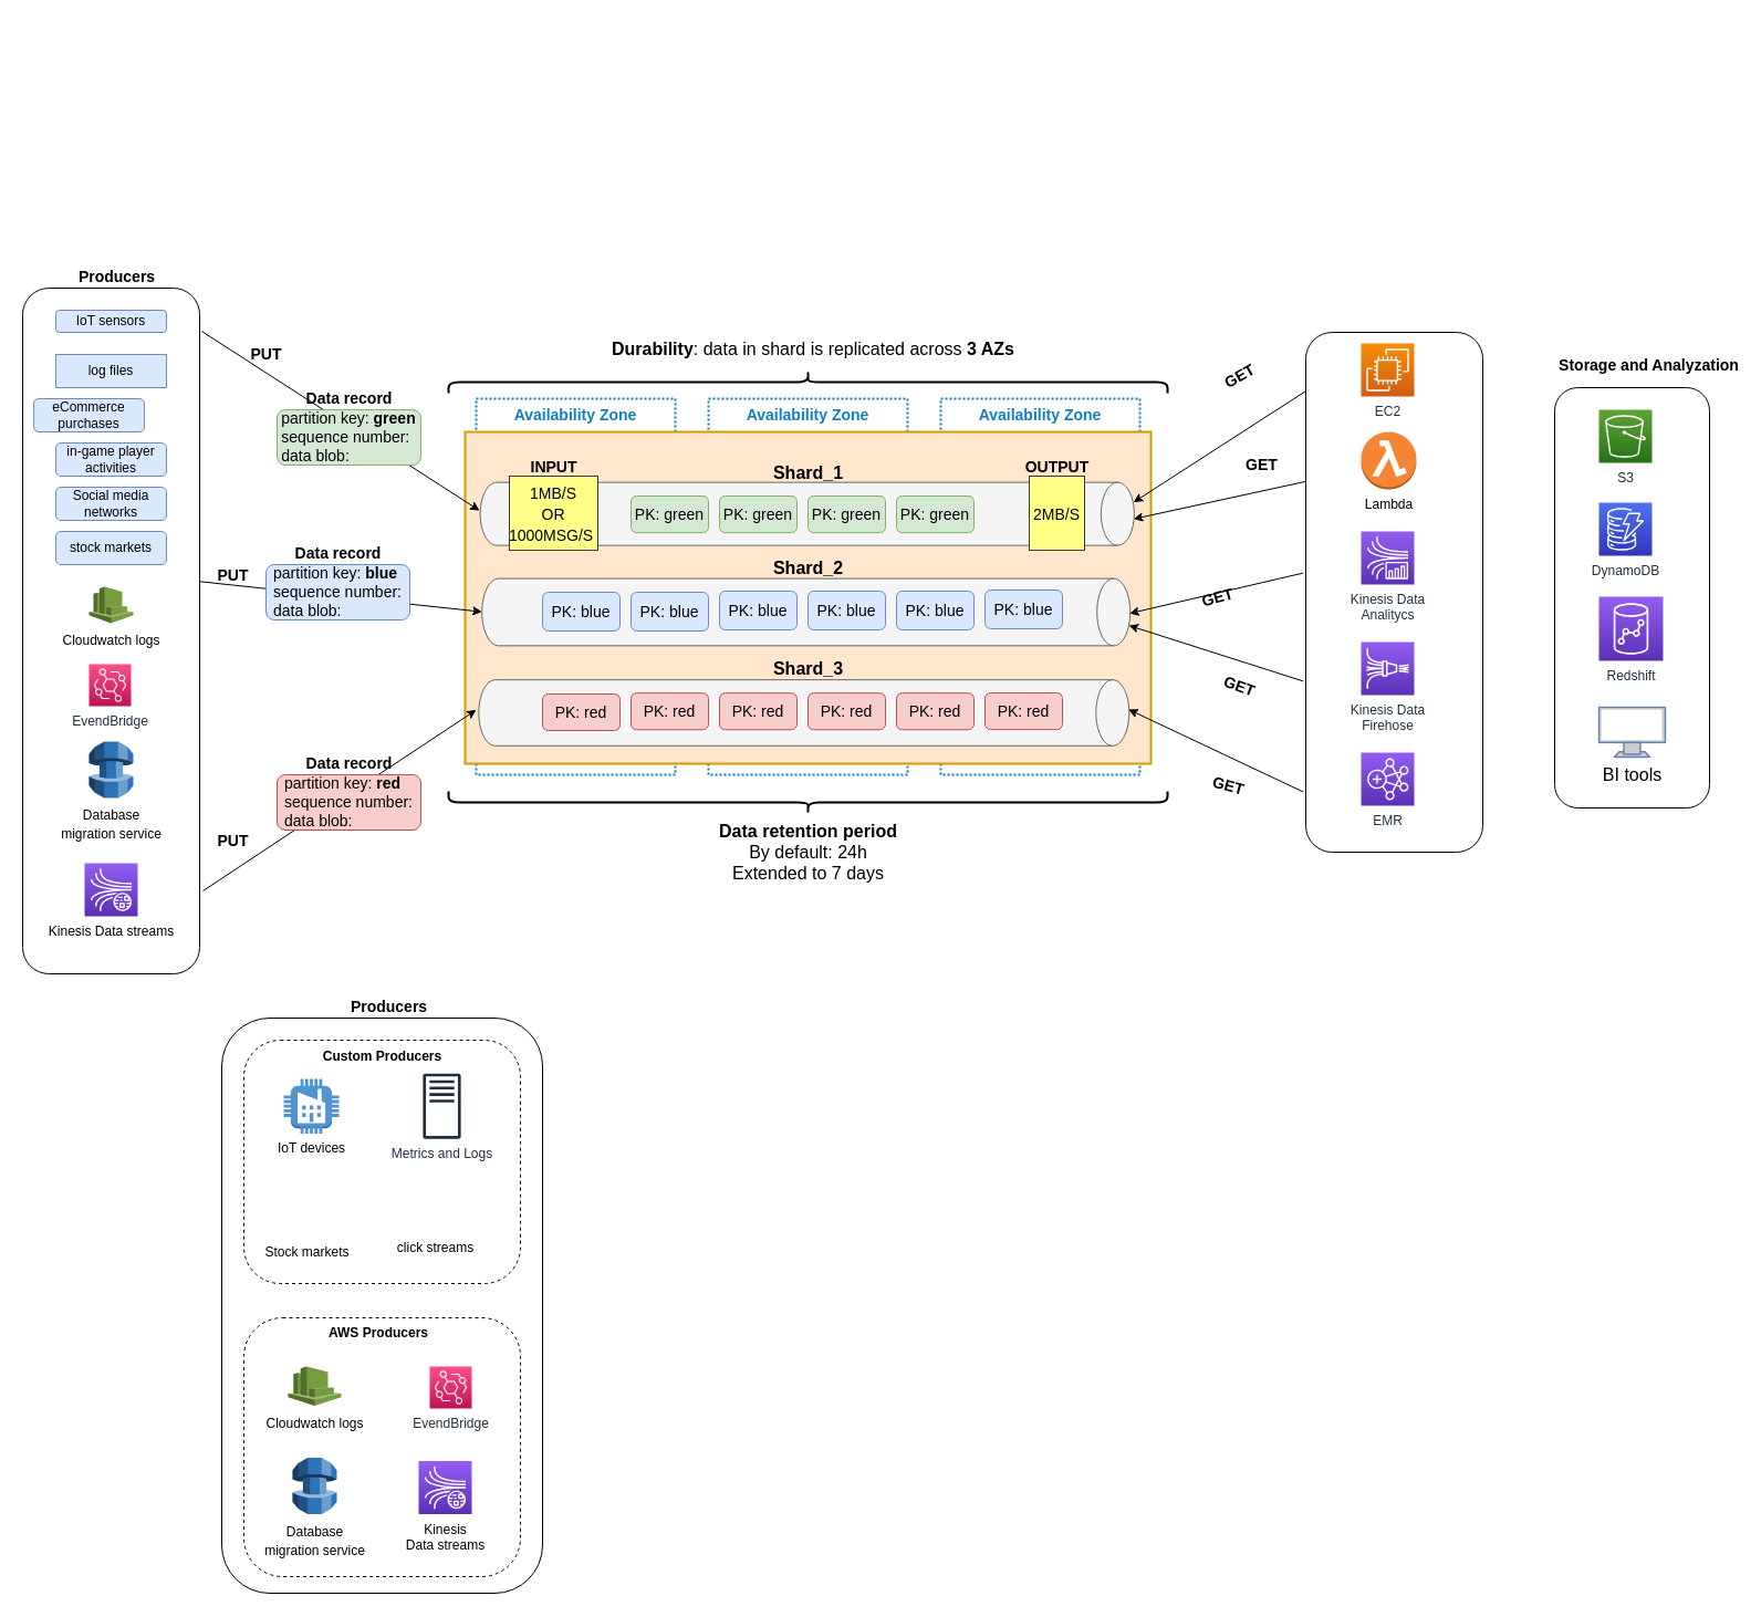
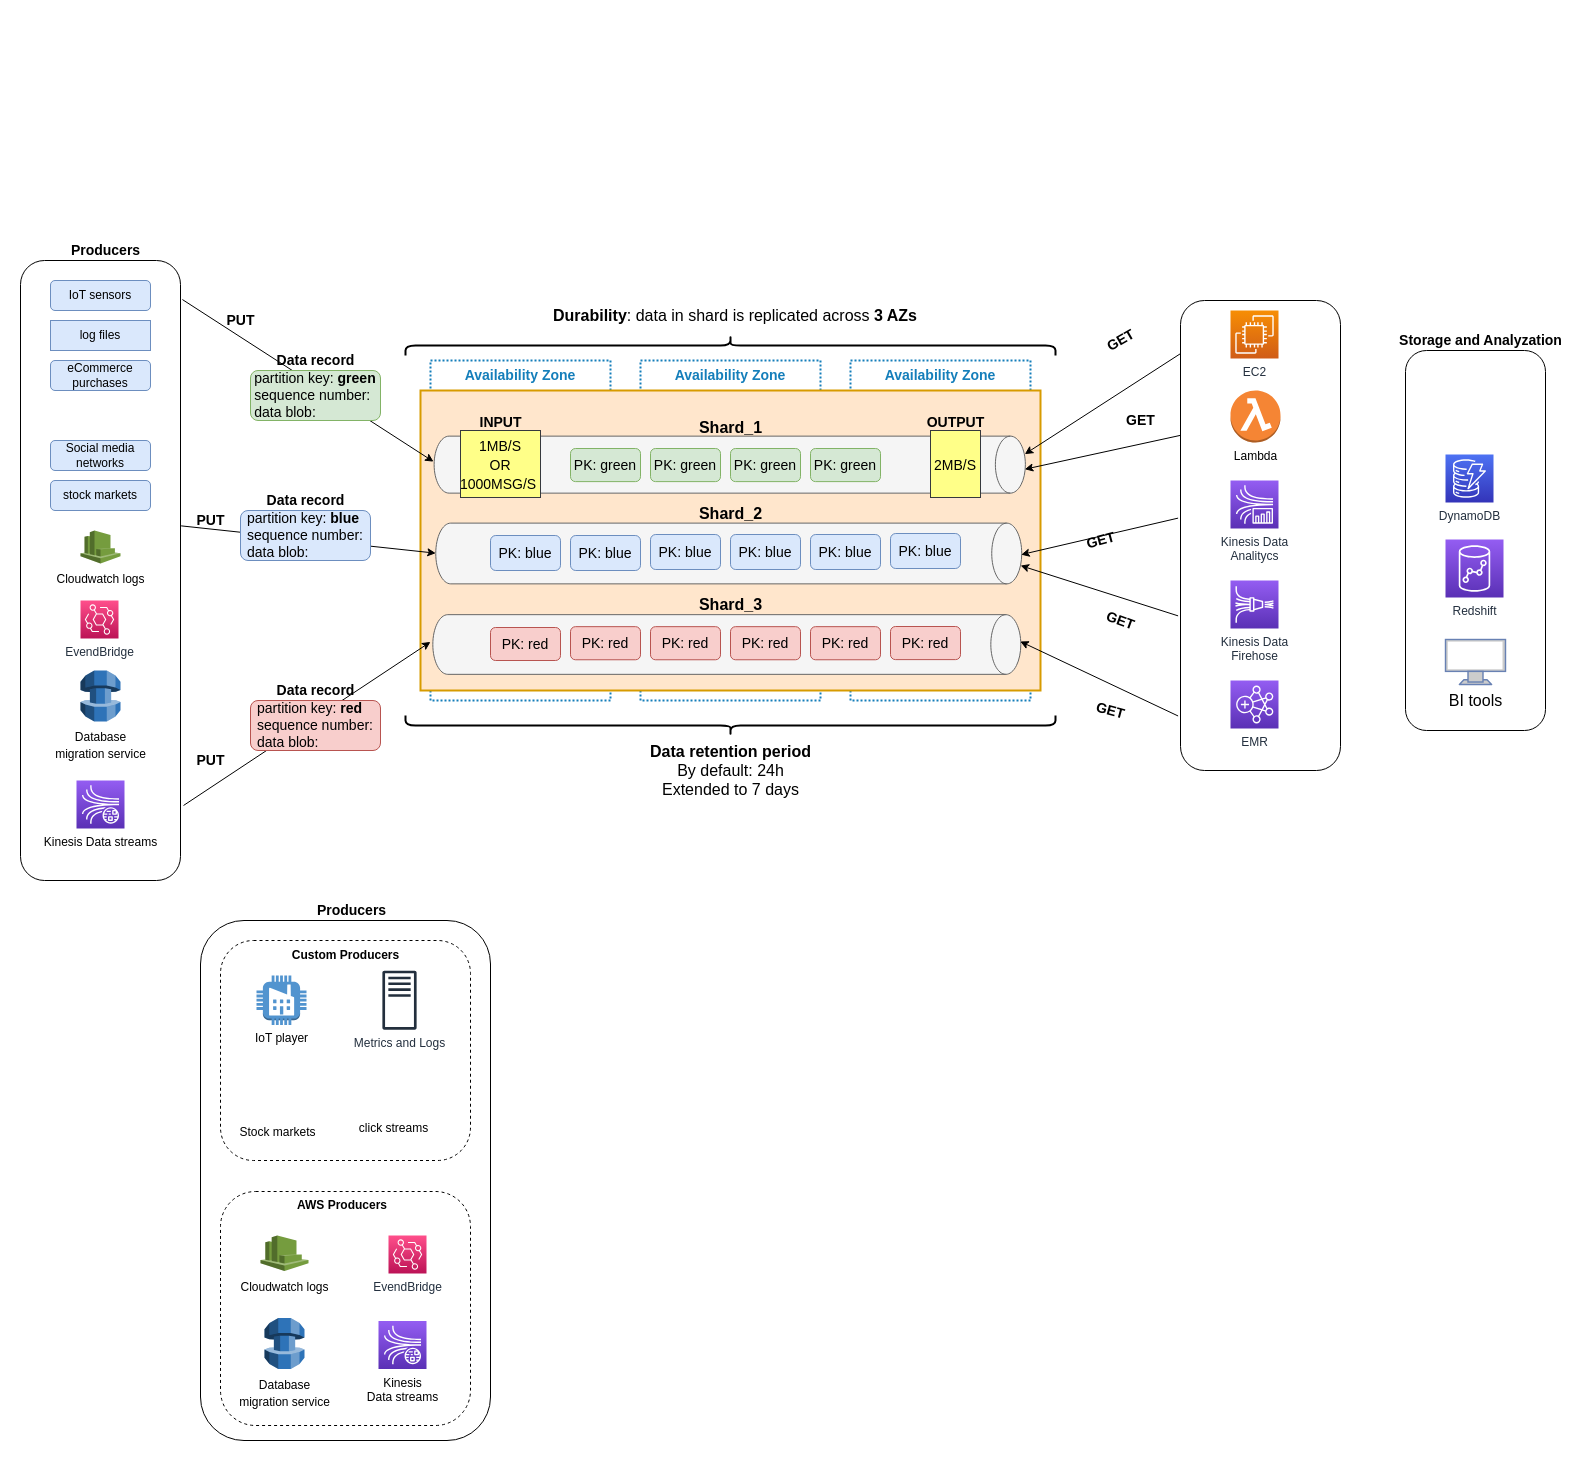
- <mxCell id="7" value="IoT sensors" style="rounded=1;whiteSpace=wrap;html=1;fillColor=#dae8fc;strokeColor=#6c8ebf;" parent="1" vertex="1"><mxGeometry x="50" y="280" width="100" height="20" as="geometry" /></mxCell>
+ <mxCell id="7" value="IoT sensors" style="rounded=1;whiteSpace=wrap;html=1;fillColor=#dae8fc;strokeColor=#6c8ebf;" parent="1" vertex="1"><mxGeometry x="50" y="280" width="100" height="30" as="geometry" /></mxCell>
- <mxCell id="64" value="&lt;font style=&quot;font-size: 14px&quot;&gt;&lt;b&gt;Storage and Analyzation&lt;/b&gt;&lt;br&gt;&lt;/font&gt;" style="text;html=1;align=center;verticalAlign=middle;resizable=0;points=[];autosize=1;strokeColor=none;fillColor=none;" parent="1" vertex="1"><mxGeometry x="1400" y="320" width="180" height="20" as="geometry" /></mxCell>
+ <mxCell id="64" value="&lt;font style=&quot;font-size: 14px&quot;&gt;&lt;b&gt;Storage and Analyzation&lt;/b&gt;&lt;br&gt;&lt;/font&gt;" style="text;html=1;align=center;verticalAlign=middle;resizable=0;points=[];autosize=1;strokeColor=none;fillColor=none;" parent="1" vertex="1"><mxGeometry x="1390" y="330" width="180" height="20" as="geometry" /></mxCell>
- <mxCell id="8" value="eCommerce purchases" style="rounded=1;whiteSpace=wrap;html=1;fillColor=#dae8fc;strokeColor=#6c8ebf;" parent="1" vertex="1"><mxGeometry x="30" y="360" width="100" height="30" as="geometry" /></mxCell>
+ <mxCell id="8" value="eCommerce purchases" style="rounded=1;whiteSpace=wrap;html=1;fillColor=#dae8fc;strokeColor=#6c8ebf;" parent="1" vertex="1"><mxGeometry x="50" y="360" width="100" height="30" as="geometry" /></mxCell>
- <mxCell id="65" value="S3" style="sketch=0;points=[[0,0,0],[0.25,0,0],[0.5,0,0],[0.75,0,0],[1,0,0],[0,1,0],[0.25,1,0],[0.5,1,0],[0.75,1,0],[1,1,0],[0,0.25,0],[0,0.5,0],[0,0.75,0],[1,0.25,0],[1,0.5,0],[1,0.75,0]];outlineConnect=0;fontColor=#232F3E;gradientColor=#60A337;gradientDirection=north;fillColor=#277116;strokeColor=#ffffff;dashed=0;verticalLabelPosition=bottom;verticalAlign=top;align=center;html=1;fontSize=12;fontStyle=0;aspect=fixed;shape=mxgraph.aws4.resourceIcon;resIcon=mxgraph.aws4.s3;rounded=0;shadow=0;" parent="1" vertex="1"><mxGeometry x="1445" y="370" width="48" height="48" as="geometry" /></mxCell>
- <mxCell id="9" value="in-game player activities" style="rounded=1;whiteSpace=wrap;html=1;fillColor=#dae8fc;strokeColor=#6c8ebf;" parent="1" vertex="1"><mxGeometry x="50" y="400" width="100" height="30" as="geometry" /></mxCell>
- <mxCell id="93" value="IoT devices" style="outlineConnect=0;dashed=0;verticalLabelPosition=bottom;verticalAlign=top;align=center;html=1;shape=mxgraph.aws3.factory;fillColor=#5294CF;gradientColor=none;strokeWidth=1;" parent="1" vertex="1"><mxGeometry x="256" y="974.92" width="50" height="49.5" as="geometry" /></mxCell>
+ <mxCell id="93" value="IoT player" style="outlineConnect=0;dashed=0;verticalLabelPosition=bottom;verticalAlign=top;align=center;html=1;shape=mxgraph.aws3.factory;fillColor=#5294CF;gradientColor=none;strokeWidth=1;" parent="1" vertex="1"><mxGeometry x="256" y="974.92" width="50" height="49.5" as="geometry" /></mxCell>
